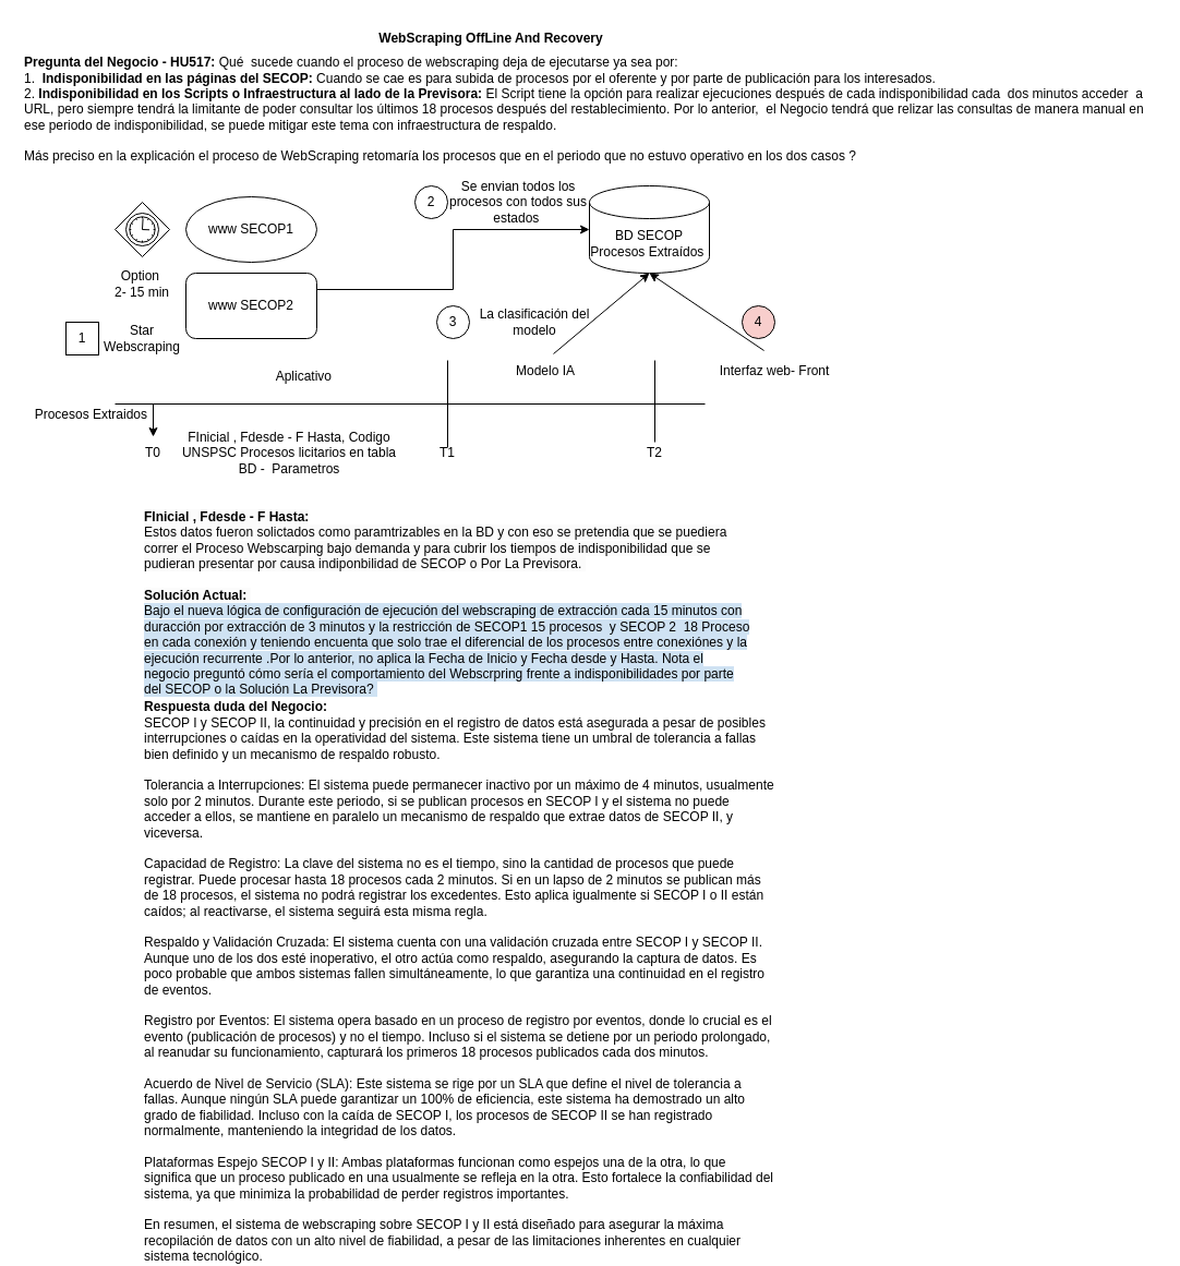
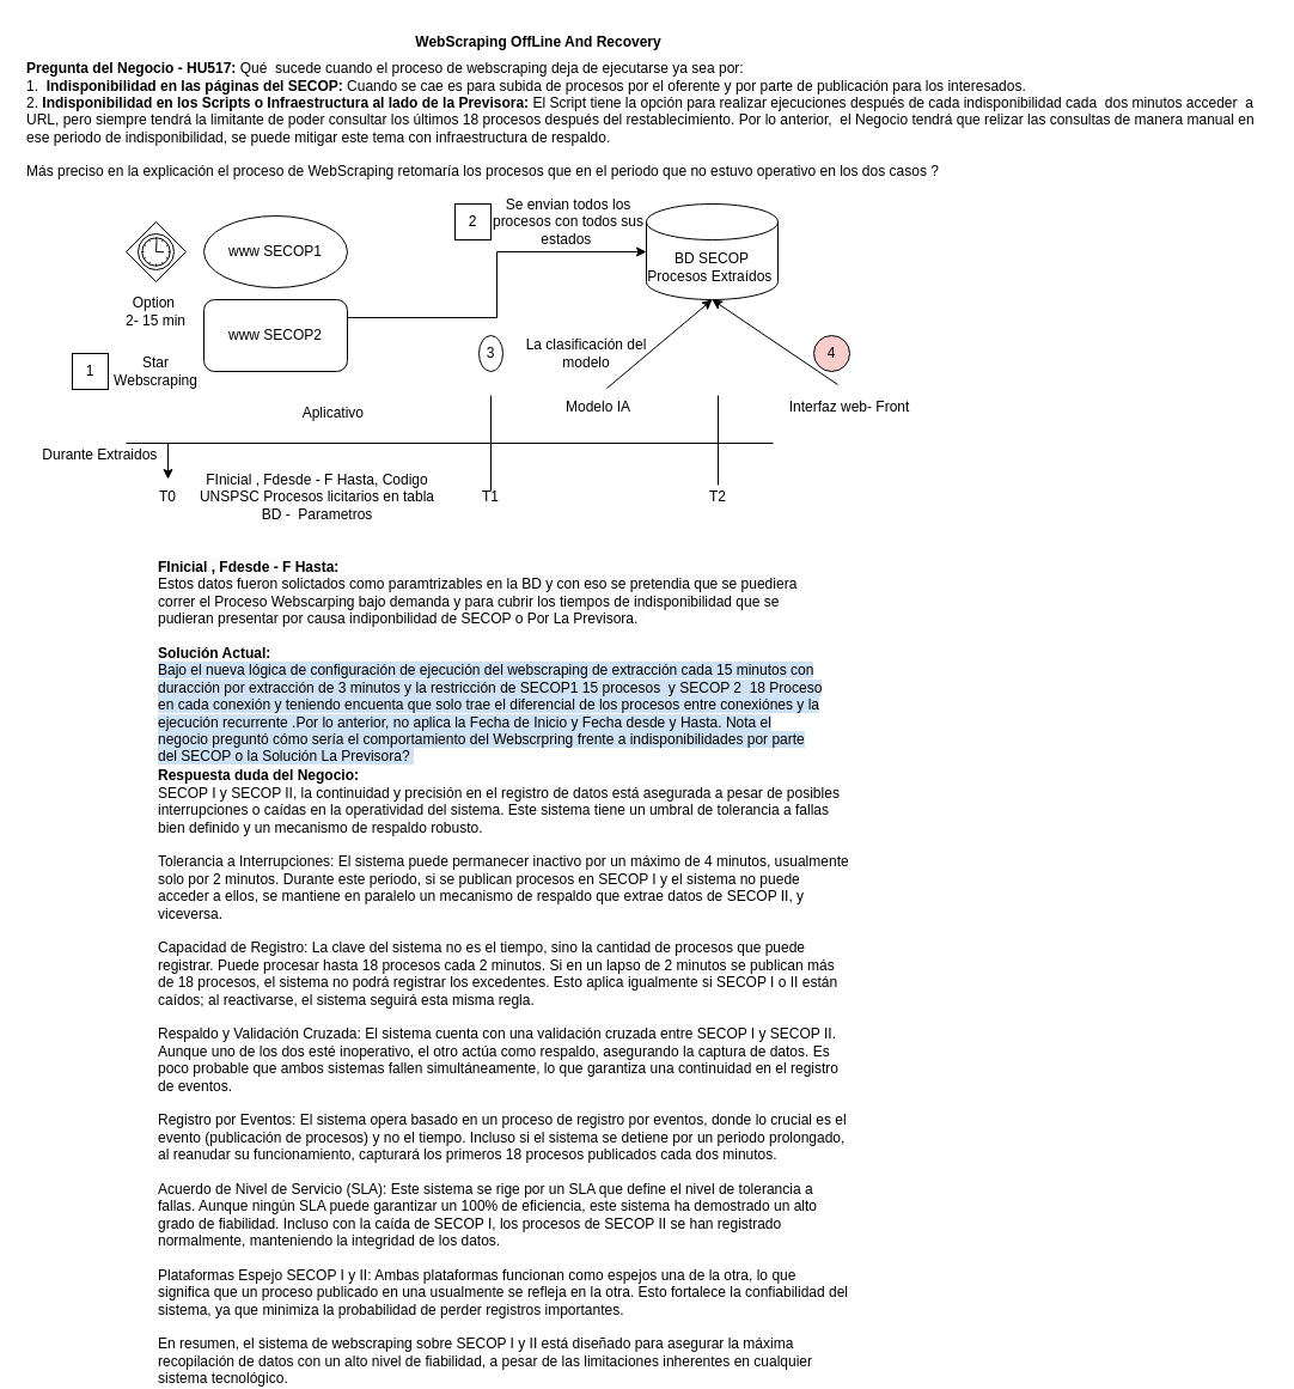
- <mxCell id="19" value="2" style="ellipse;whiteSpace=wrap;html=1;aspect=fixed;" vertex="1" parent="1"><mxGeometry x="380" y="170" width="30" height="30" as="geometry" /></mxCell>
+ <mxCell id="19" value="2" style="whiteSpace=wrap;html=1;aspect=fixed;rounded=0;" vertex="1" parent="1"><mxGeometry x="380" y="170" width="30" height="30" as="geometry" /></mxCell>
- <mxCell id="20" value="3" style="ellipse;whiteSpace=wrap;html=1;aspect=fixed;" vertex="1" parent="1"><mxGeometry x="400" y="280" width="30" height="30" as="geometry" /></mxCell>
+ <mxCell id="20" value="3" style="ellipse;whiteSpace=wrap;html=1;aspect=fixed;" vertex="1" parent="1"><mxGeometry x="400" y="280" width="20" height="30" as="geometry" /></mxCell>
- <mxCell id="27" value="Procesos Extraidos&amp;nbsp;" style="text;html=1;strokeColor=none;fillColor=none;align=center;verticalAlign=middle;whiteSpace=wrap;rounded=0;" vertex="1" parent="1"><mxGeometry x="30" y="365" width="110" height="30" as="geometry" /></mxCell>
+ <mxCell id="27" value="Durante Extraidos&amp;nbsp;" style="text;html=1;strokeColor=none;fillColor=none;align=center;verticalAlign=middle;whiteSpace=wrap;rounded=0;" vertex="1" parent="1"><mxGeometry x="30" y="365" width="110" height="30" as="geometry" /></mxCell>
